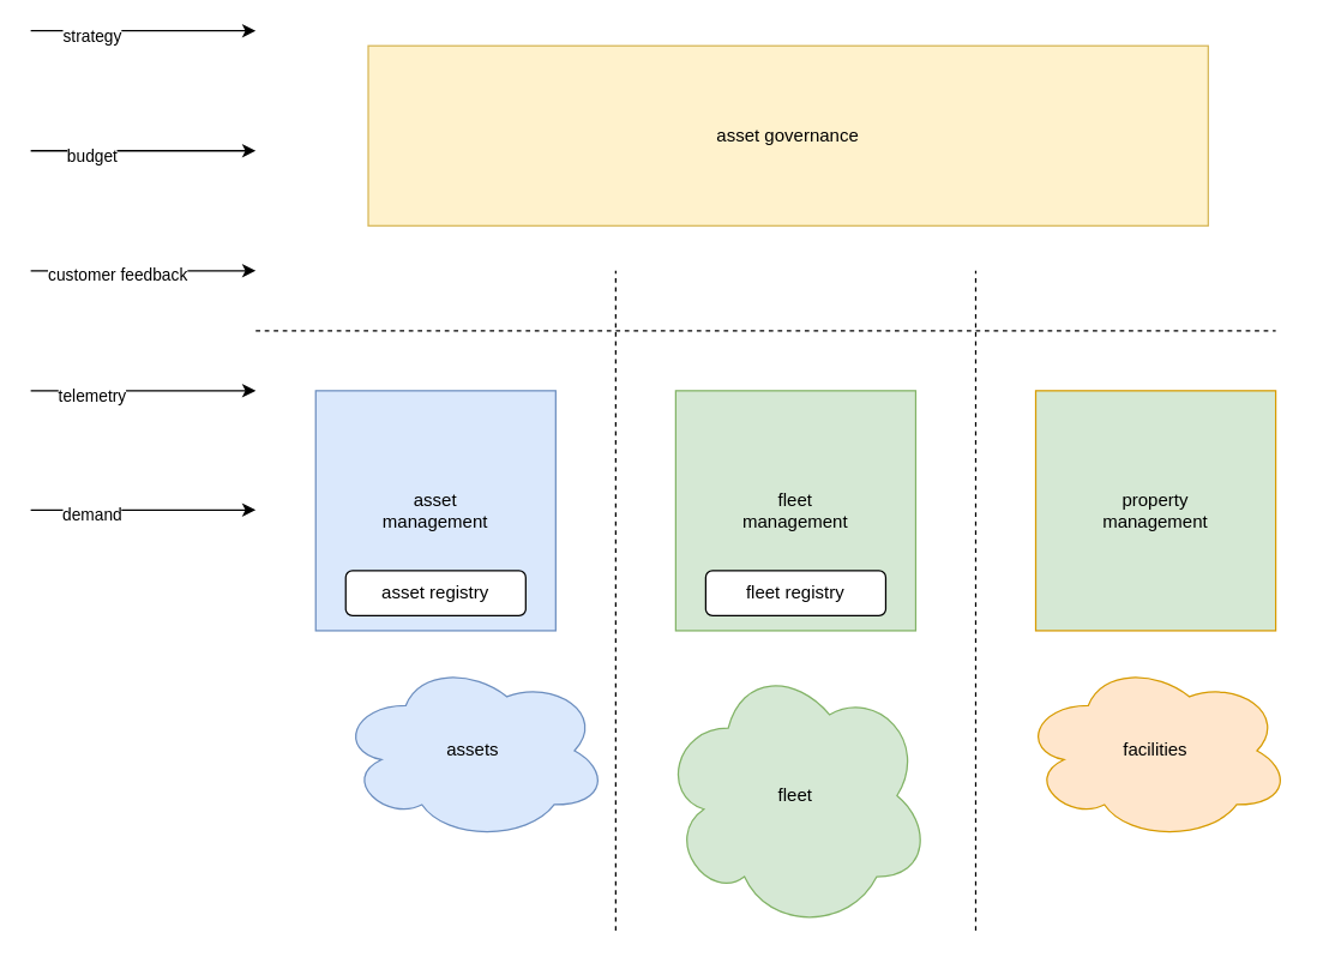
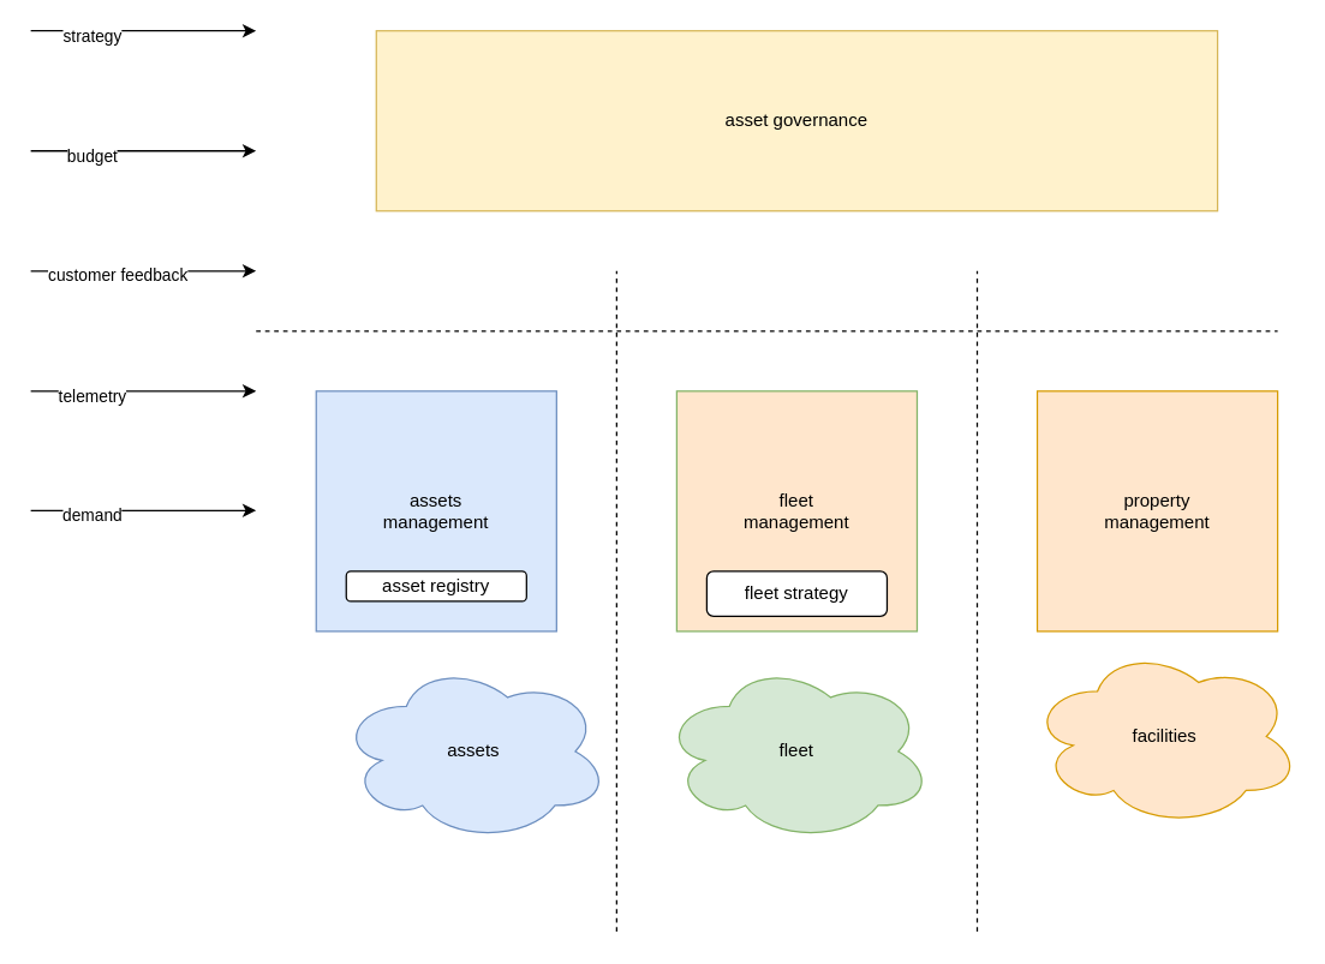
- <mxCell id="8" value="asset governance" style="rounded=0;whiteSpace=wrap;html=1;fillColor=#fff2cc;strokeColor=#d6b656;" vertex="1" parent="1"><mxGeometry x="245" y="30" width="560" height="120" as="geometry" /></mxCell>
+ <mxCell id="8" value="asset governance" style="rounded=0;whiteSpace=wrap;html=1;fillColor=#fff2cc;strokeColor=#d6b656;" vertex="1" parent="1"><mxGeometry x="250" y="20" width="560" height="120" as="geometry" /></mxCell>
- <mxCell id="3" value="asset&lt;div&gt;management&lt;/div&gt;" style="whiteSpace=wrap;html=1;aspect=fixed;fillColor=#dae8fc;strokeColor=#6c8ebf;" vertex="1" parent="1"><mxGeometry x="210" y="260" width="160" height="160" as="geometry" /></mxCell>
+ <mxCell id="3" value="assets&lt;div&gt;management&lt;/div&gt;" style="whiteSpace=wrap;html=1;aspect=fixed;fillColor=#dae8fc;strokeColor=#6c8ebf;" vertex="1" parent="1"><mxGeometry x="210" y="260" width="160" height="160" as="geometry" /></mxCell>
- <mxCell id="4" value="fleet&lt;div&gt;management&lt;/div&gt;" style="whiteSpace=wrap;html=1;aspect=fixed;fillColor=#d5e8d4;strokeColor=#82b366;" vertex="1" parent="1"><mxGeometry x="450" y="260" width="160" height="160" as="geometry" /></mxCell>
+ <mxCell id="4" value="fleet&lt;div&gt;management&lt;/div&gt;" style="whiteSpace=wrap;html=1;aspect=fixed;fillColor=#ffe6cc;strokeColor=#82b366;" vertex="1" parent="1"><mxGeometry x="450" y="260" width="160" height="160" as="geometry" /></mxCell>
- <mxCell id="5" value="property&lt;div&gt;management&lt;/div&gt;" style="whiteSpace=wrap;html=1;aspect=fixed;fillColor=#d5e8d4;strokeColor=#d79b00;" vertex="1" parent="1"><mxGeometry x="690" y="260" width="160" height="160" as="geometry" /></mxCell>
+ <mxCell id="5" value="property&lt;div&gt;management&lt;/div&gt;" style="whiteSpace=wrap;html=1;aspect=fixed;fillColor=#ffe6cc;strokeColor=#d79b00;" vertex="1" parent="1"><mxGeometry x="690" y="260" width="160" height="160" as="geometry" /></mxCell>
- <mxCell id="13" value="asset registry" style="rounded=1;whiteSpace=wrap;html=1;" vertex="1" parent="1"><mxGeometry x="230" y="380" width="120" height="30" as="geometry" /></mxCell>
+ <mxCell id="13" value="asset registry" style="rounded=1;whiteSpace=wrap;html=1;" vertex="1" parent="1"><mxGeometry x="230" y="380" width="120" height="20" as="geometry" /></mxCell>
- <mxCell id="12" value="fleet registry" style="rounded=1;whiteSpace=wrap;html=1;" vertex="1" parent="1"><mxGeometry x="470" y="380" width="120" height="30" as="geometry" /></mxCell>
+ <mxCell id="12" value="fleet strategy" style="rounded=1;whiteSpace=wrap;html=1;" vertex="1" parent="1"><mxGeometry x="470" y="380" width="120" height="30" as="geometry" /></mxCell>
- <mxCell id="11" value="facilities" style="ellipse;shape=cloud;whiteSpace=wrap;html=1;fillColor=#ffe6cc;strokeColor=#d79b00;" vertex="1" parent="1"><mxGeometry x="680" y="440" width="180" height="120" as="geometry" /></mxCell>
+ <mxCell id="11" value="facilities" style="ellipse;shape=cloud;whiteSpace=wrap;html=1;fillColor=#ffe6cc;strokeColor=#d79b00;" vertex="1" parent="1"><mxGeometry x="685" y="430" width="180" height="120" as="geometry" /></mxCell>
- <mxCell id="10" value="fleet" style="ellipse;shape=cloud;whiteSpace=wrap;html=1;fillColor=#d5e8d4;strokeColor=#82b366;" vertex="1" parent="1"><mxGeometry x="440" y="440" width="180" height="180" as="geometry" /></mxCell>
+ <mxCell id="10" value="fleet" style="ellipse;shape=cloud;whiteSpace=wrap;html=1;fillColor=#d5e8d4;strokeColor=#82b366;" vertex="1" parent="1"><mxGeometry x="440" y="440" width="180" height="120" as="geometry" /></mxCell>
